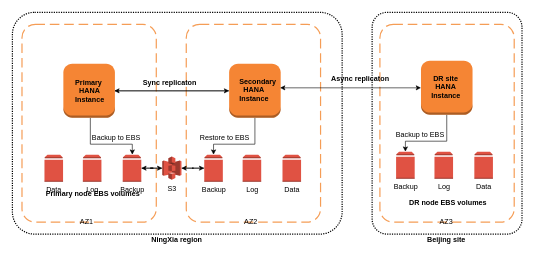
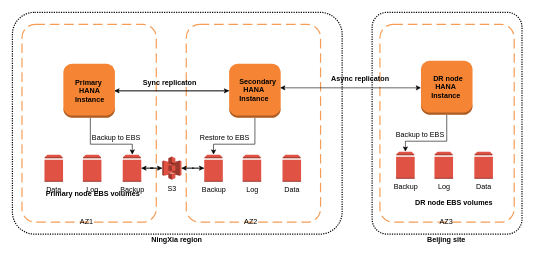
- <mxCell id="32" value="&amp;nbsp;DR site&lt;br&gt;&amp;nbsp; HANA &lt;br&gt;Instance" style="text;html=1;resizable=0;points=[];autosize=1;align=left;verticalAlign=top;spacingTop=-4;fontStyle=1" vertex="1" parent="1"><mxGeometry x="716.5" y="121" width="60" height="40" as="geometry" /></mxCell>
+ <mxCell id="32" value="&amp;nbsp;DR node&lt;br&gt;&amp;nbsp; HANA &lt;br&gt;Instance" style="text;html=1;resizable=0;points=[];autosize=1;align=left;verticalAlign=top;spacingTop=-4;fontStyle=1" vertex="1" parent="1"><mxGeometry x="716.5" y="121" width="60" height="40" as="geometry" /></mxCell>
- <mxCell id="36" value="DR node EBS volumes" style="text;html=1;resizable=0;points=[];autosize=1;align=left;verticalAlign=top;spacingTop=-4;fontStyle=1" vertex="1" parent="1"><mxGeometry x="679.5" y="328" width="140" height="20" as="geometry" /></mxCell>
+ <mxCell id="36" value="DR node EBS volumes" style="text;html=1;resizable=0;points=[];autosize=1;align=left;verticalAlign=top;spacingTop=-4;fontStyle=1" vertex="1" parent="1"><mxGeometry x="689.5" y="328" width="140" height="20" as="geometry" /></mxCell>
